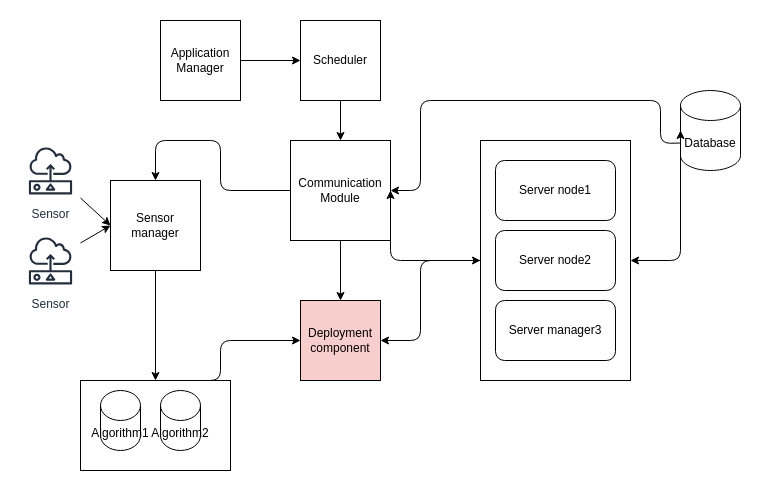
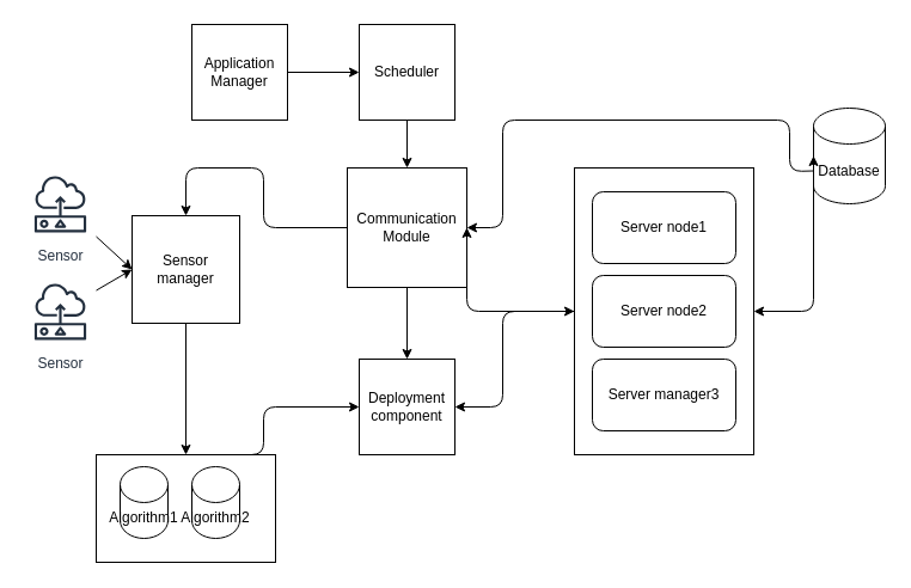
- <mxCell id="5" value="Deployment component" style="whiteSpace=wrap;html=1;aspect=fixed;fillColor=#f8cecc;" vertex="1" parent="1"><mxGeometry x="300" y="300" width="80" height="80" as="geometry" /></mxCell>
+ <mxCell id="5" value="Deployment component" style="whiteSpace=wrap;html=1;aspect=fixed;" vertex="1" parent="1"><mxGeometry x="300" y="300" width="80" height="80" as="geometry" /></mxCell>
